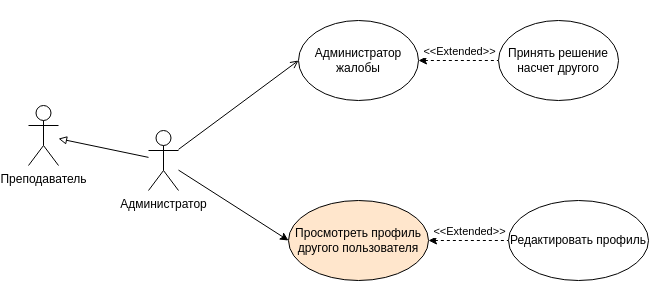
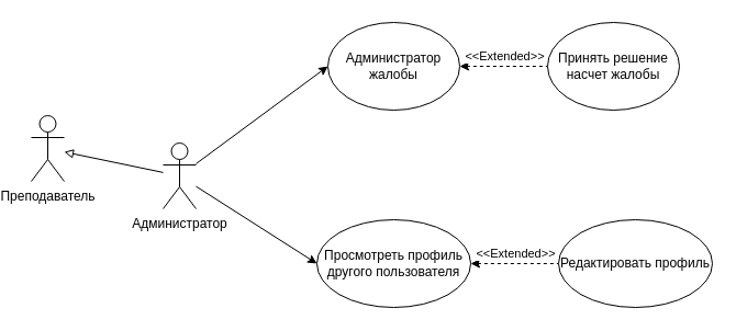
- <mxCell id="11" value="Принять решение насчет другого" style="ellipse;whiteSpace=wrap;html=1;" parent="1" vertex="1"><mxGeometry x="490" y="20" width="120" height="80" as="geometry" /></mxCell>
+ <mxCell id="11" value="Принять решение насчет жалобы" style="ellipse;whiteSpace=wrap;html=1;" parent="1" vertex="1"><mxGeometry x="490" y="20" width="120" height="80" as="geometry" /></mxCell>
- <mxCell id="14" value="" style="endArrow=open;html=1;rounded=0;entryX=0;entryY=0.5;entryDx=0;entryDy=0;endFill=1;" parent="1" source="2" target="7" edge="1"><mxGeometry width="50" height="50" relative="1" as="geometry"><mxPoint x="370" y="190" as="sourcePoint" /><mxPoint x="420" y="140" as="targetPoint" /></mxGeometry></mxCell>
+ <mxCell id="14" value="" style="endArrow=classic;html=1;rounded=0;entryX=0;entryY=0.5;entryDx=0;entryDy=0;endFill=1;" parent="1" source="2" target="7" edge="1"><mxGeometry width="50" height="50" relative="1" as="geometry"><mxPoint x="370" y="190" as="sourcePoint" /><mxPoint x="420" y="140" as="targetPoint" /></mxGeometry></mxCell>
- <mxCell id="10" value="Просмотреть профиль другого пользователя" style="ellipse;whiteSpace=wrap;html=1;fillColor=#ffe6cc;" parent="1" vertex="1"><mxGeometry x="280" y="200" width="140" height="80" as="geometry" /></mxCell>
+ <mxCell id="10" value="Просмотреть профиль другого пользователя" style="ellipse;whiteSpace=wrap;html=1;" parent="1" vertex="1"><mxGeometry x="280" y="200" width="140" height="80" as="geometry" /></mxCell>
